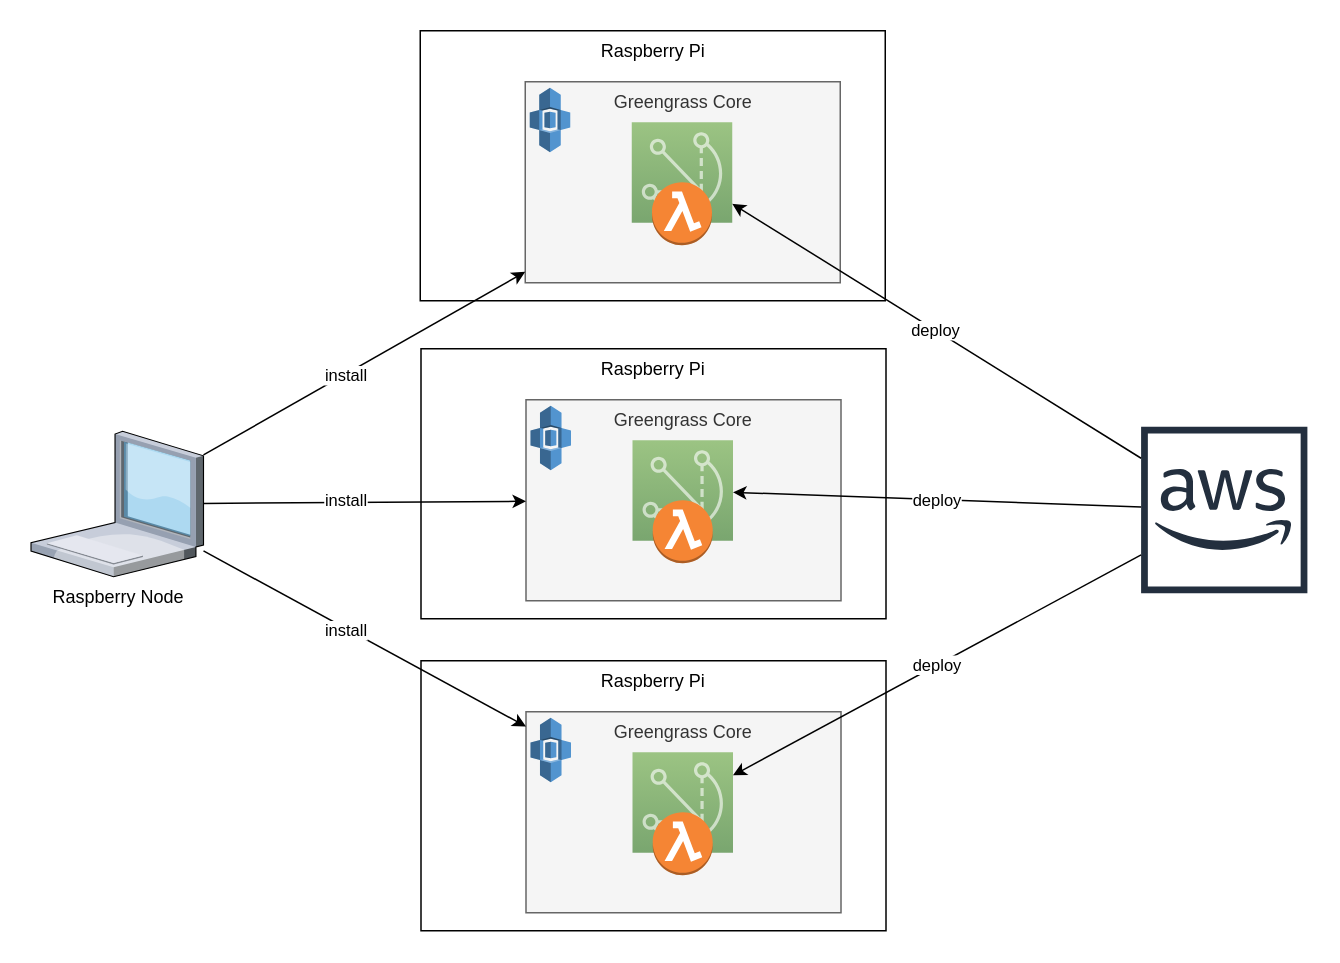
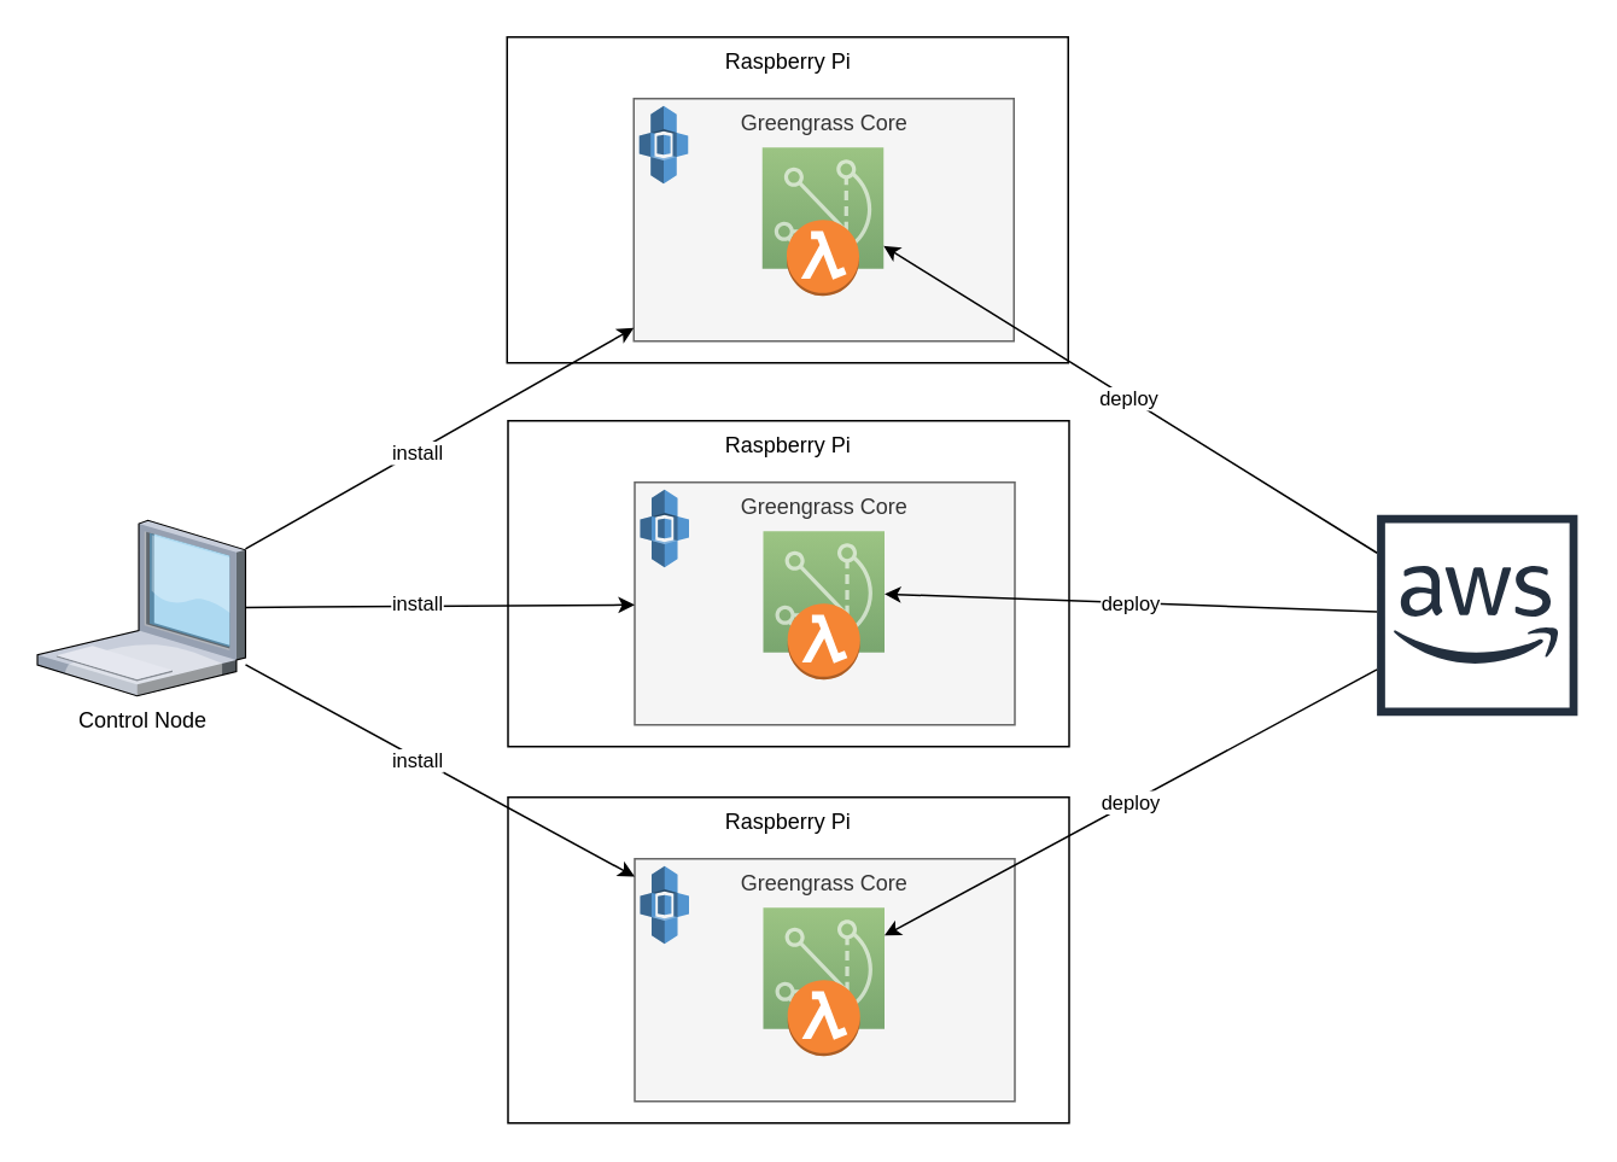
- <mxCell id="3" value="Raspberry Node" style="verticalLabelPosition=bottom;aspect=fixed;html=1;verticalAlign=top;strokeColor=none;align=center;outlineConnect=0;shape=mxgraph.citrix.laptop_1;" vertex="1" parent="1"><mxGeometry x="20" y="287" width="115" height="97" as="geometry" /></mxCell>
+ <mxCell id="3" value="Control Node" style="verticalLabelPosition=bottom;aspect=fixed;html=1;verticalAlign=top;strokeColor=none;align=center;outlineConnect=0;shape=mxgraph.citrix.laptop_1;" vertex="1" parent="1"><mxGeometry x="20" y="287" width="115" height="97" as="geometry" /></mxCell>
